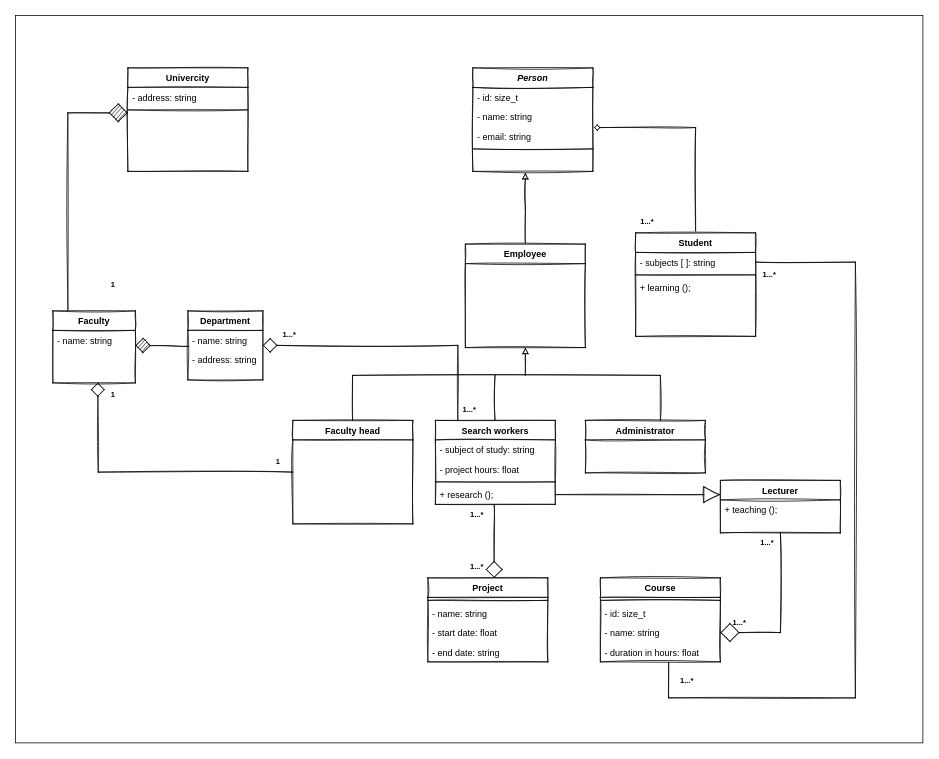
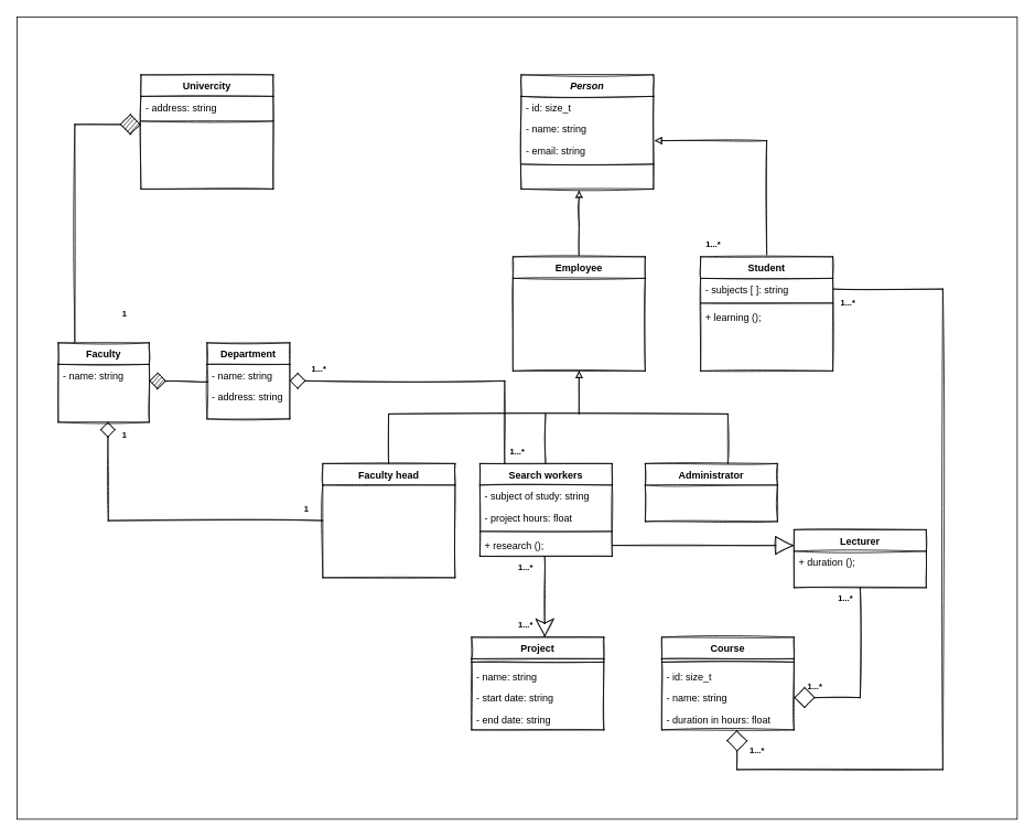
- <mxCell id="7" style="edgeStyle=orthogonalEdgeStyle;rounded=0;sketch=1;orthogonalLoop=1;jettySize=auto;html=1;entryX=1.01;entryY=0.062;entryDx=0;entryDy=0;entryPerimeter=0;endArrow=diamond;endFill=0;" edge="1" parent="1" source="8" target="48"><mxGeometry relative="1" as="geometry" /></mxCell>
+ <mxCell id="7" style="edgeStyle=orthogonalEdgeStyle;rounded=0;sketch=1;orthogonalLoop=1;jettySize=auto;html=1;entryX=1.01;entryY=0.062;entryDx=0;entryDy=0;entryPerimeter=0;endArrow=block;endFill=0;" edge="1" parent="1" source="8" target="48"><mxGeometry relative="1" as="geometry" /></mxCell>
- <mxCell id="4" value="Employee" style="swimlane;fontStyle=1;align=center;verticalAlign=top;childLayout=stackLayout;horizontal=1;startSize=26;horizontalStack=0;resizeParent=1;resizeLast=0;collapsible=1;marginBottom=0;rounded=0;shadow=0;strokeWidth=1;sketch=1;" parent="1" vertex="1"><mxGeometry x="620" y="325" width="160" height="138" as="geometry"><mxRectangle x="230" y="140" width="160" height="26" as="alternateBounds" /></mxGeometry></mxCell>
+ <mxCell id="4" value="Employee" style="swimlane;fontStyle=1;align=center;verticalAlign=top;childLayout=stackLayout;horizontal=1;startSize=26;horizontalStack=0;resizeParent=1;resizeLast=0;collapsible=1;marginBottom=0;rounded=0;shadow=0;strokeWidth=1;sketch=1;" parent="1" vertex="1"><mxGeometry x="620" y="310" width="160" height="138" as="geometry"><mxRectangle x="230" y="140" width="160" height="26" as="alternateBounds" /></mxGeometry></mxCell>
- <mxCell id="37" value="+ teaching ();" style="text;align=left;verticalAlign=top;spacingLeft=4;spacingRight=4;overflow=hidden;rotatable=0;points=[[0,0.5],[1,0.5]];portConstraint=eastwest;rounded=0;shadow=0;html=0;" vertex="1" parent="36"><mxGeometry y="26" width="160" height="26" as="geometry" /></mxCell>
+ <mxCell id="37" value="+ duration ();" style="text;align=left;verticalAlign=top;spacingLeft=4;spacingRight=4;overflow=hidden;rotatable=0;points=[[0,0.5],[1,0.5]];portConstraint=eastwest;rounded=0;shadow=0;html=0;" vertex="1" parent="36"><mxGeometry y="26" width="160" height="26" as="geometry" /></mxCell>
- <mxCell id="13" style="edgeStyle=orthogonalEdgeStyle;rounded=0;sketch=1;orthogonalLoop=1;jettySize=auto;html=1;endArrow=diamond;endFill=0;startArrow=none;startFill=0;sourcePerimeterSpacing=1;targetPerimeterSpacing=0;startSize=16;exitX=0.49;exitY=1.007;exitDx=0;exitDy=0;exitPerimeter=0;endSize=20;" edge="1" parent="1" source="18" target="27"><mxGeometry relative="1" as="geometry"><mxPoint x="658" y="690" as="sourcePoint" /><mxPoint x="658" y="750" as="targetPoint" /><Array as="points"><mxPoint x="658" y="672" /><mxPoint x="658" y="672" /></Array></mxGeometry></mxCell>
+ <mxCell id="13" style="edgeStyle=orthogonalEdgeStyle;rounded=0;sketch=1;orthogonalLoop=1;jettySize=auto;html=1;endArrow=classic;endFill=0;startArrow=none;startFill=0;sourcePerimeterSpacing=1;targetPerimeterSpacing=0;startSize=16;exitX=0.49;exitY=1.007;exitDx=0;exitDy=0;exitPerimeter=0;endSize=20;" edge="1" parent="1" source="18" target="27"><mxGeometry relative="1" as="geometry"><mxPoint x="658" y="690" as="sourcePoint" /><mxPoint x="658" y="750" as="targetPoint" /><Array as="points"><mxPoint x="658" y="672" /><mxPoint x="658" y="672" /></Array></mxGeometry></mxCell>
- <mxCell id="30" value="- start date: float" style="text;align=left;verticalAlign=top;spacingLeft=4;spacingRight=4;overflow=hidden;rotatable=0;points=[[0,0.5],[1,0.5]];portConstraint=eastwest;rounded=0;shadow=0;html=0;" vertex="1" parent="27"><mxGeometry y="60" width="160" height="26" as="geometry" /></mxCell>
+ <mxCell id="30" value="- start date: string" style="text;align=left;verticalAlign=top;spacingLeft=4;spacingRight=4;overflow=hidden;rotatable=0;points=[[0,0.5],[1,0.5]];portConstraint=eastwest;rounded=0;shadow=0;html=0;" vertex="1" parent="27"><mxGeometry y="60" width="160" height="26" as="geometry" /></mxCell>
- <mxCell id="64" style="edgeStyle=orthogonalEdgeStyle;rounded=0;sketch=1;jumpSize=10;orthogonalLoop=1;jettySize=auto;html=1;startArrow=none;startFill=0;startSize=20;sourcePerimeterSpacing=1;endArrow=none;endFill=0;endSize=23;targetPerimeterSpacing=0;strokeColor=#000000;strokeWidth=1;entryX=0.569;entryY=1.019;entryDx=0;entryDy=0;entryPerimeter=0;" edge="1" parent="1" source="9" target="42"><mxGeometry relative="1" as="geometry"><mxPoint x="890" y="982" as="targetPoint" /><Array as="points"><mxPoint x="1140" y="349" /><mxPoint x="1140" y="930" /><mxPoint x="891" y="930" /></Array></mxGeometry></mxCell>
+ <mxCell id="64" style="edgeStyle=orthogonalEdgeStyle;rounded=0;sketch=1;jumpSize=10;orthogonalLoop=1;jettySize=auto;html=1;startArrow=none;startFill=0;startSize=20;sourcePerimeterSpacing=1;endArrow=diamond;endFill=0;endSize=23;targetPerimeterSpacing=0;strokeColor=#000000;strokeWidth=1;entryX=0.569;entryY=1.019;entryDx=0;entryDy=0;entryPerimeter=0;" edge="1" parent="1" source="9" target="42"><mxGeometry relative="1" as="geometry"><mxPoint x="890" y="982" as="targetPoint" /><Array as="points"><mxPoint x="1140" y="349" /><mxPoint x="1140" y="930" /><mxPoint x="891" y="930" /></Array></mxGeometry></mxCell>
